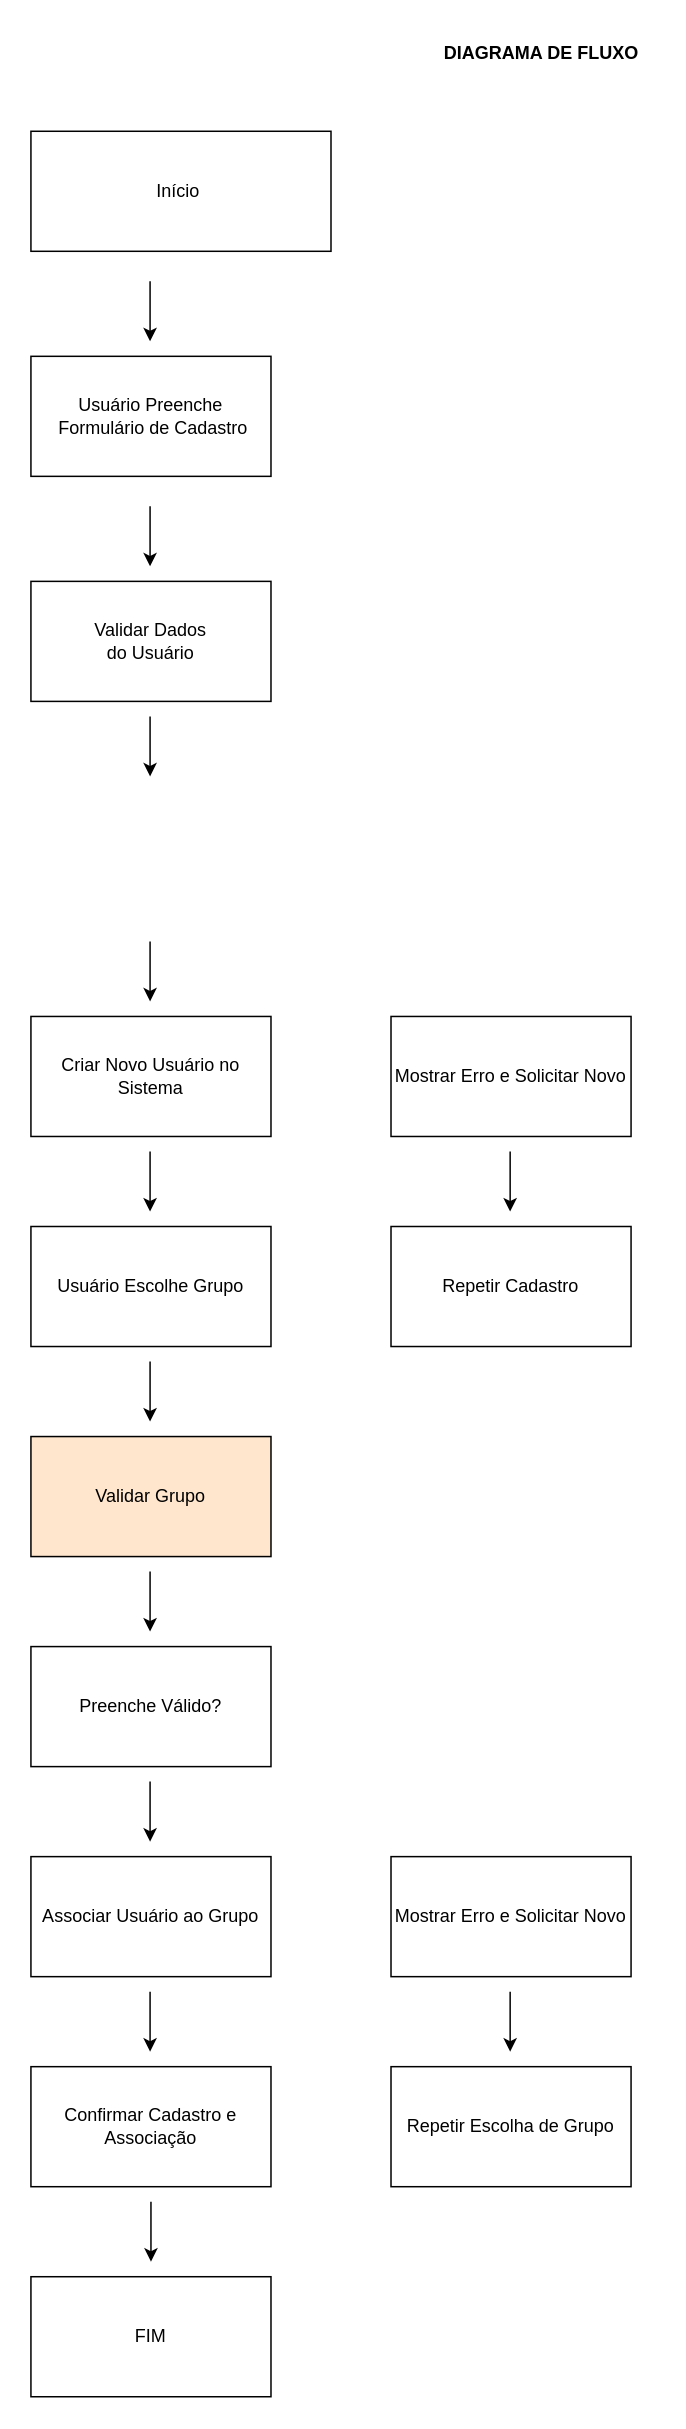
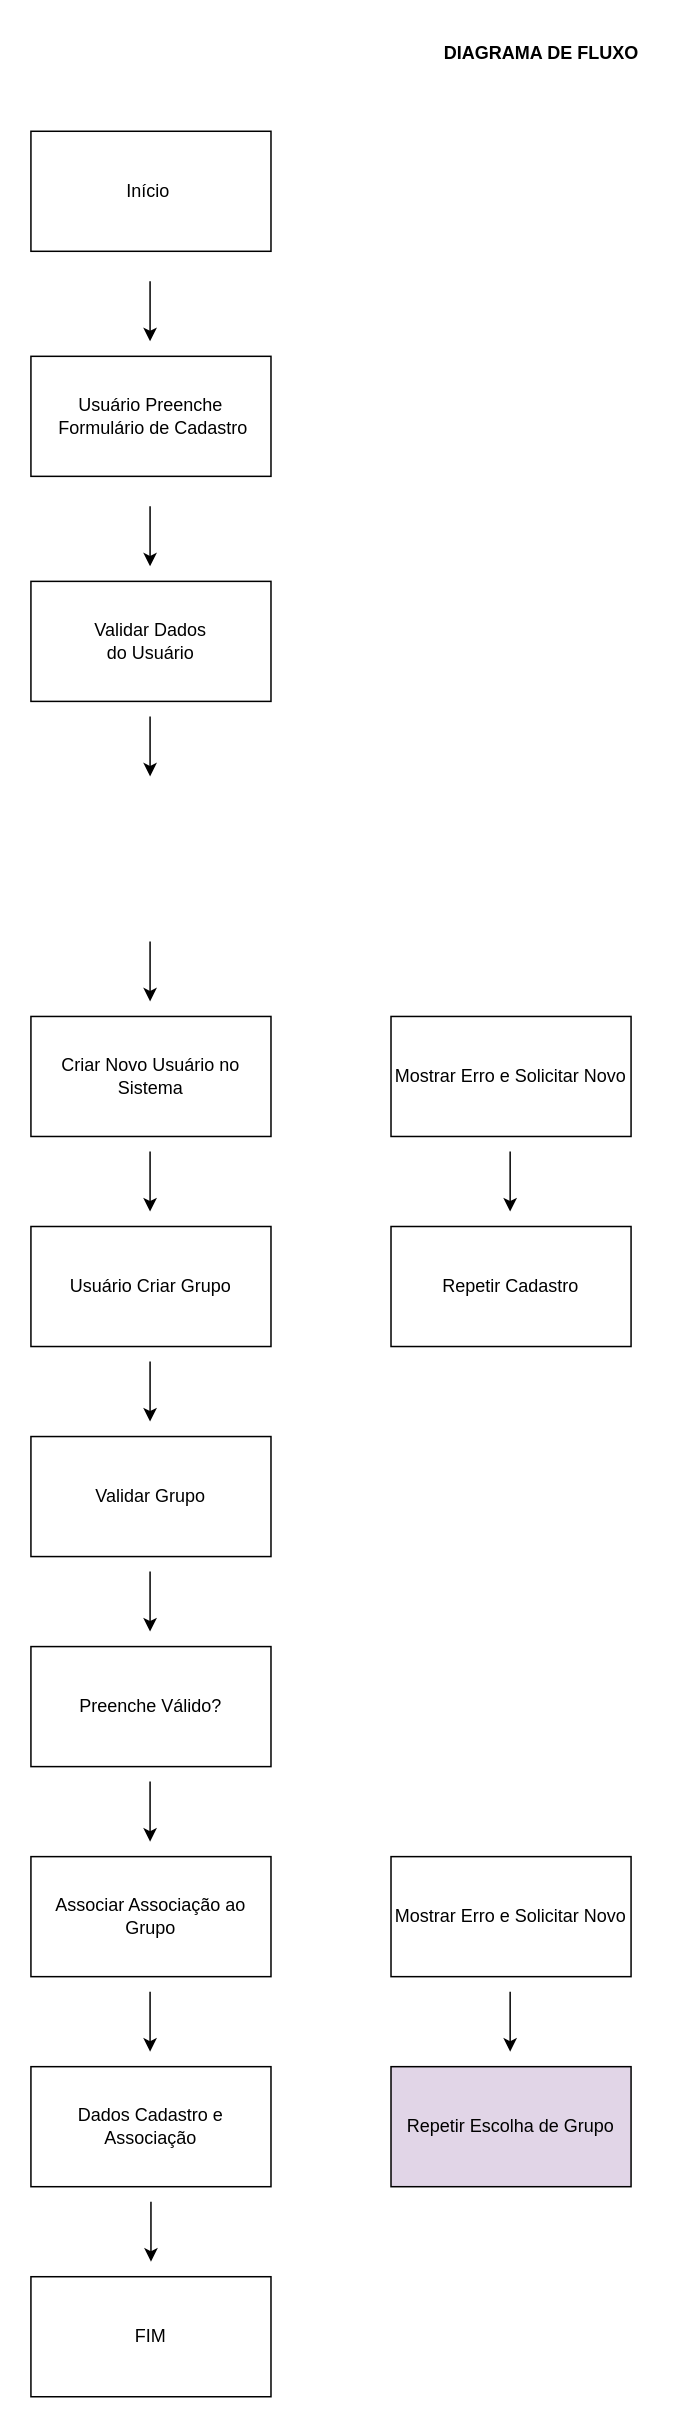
- <mxCell id="2" value="&amp;nbsp;Início&amp;nbsp;&amp;nbsp;" style="rounded=0;whiteSpace=wrap;html=1;" vertex="1" parent="1"><mxGeometry x="20" y="87" width="200" height="80" as="geometry" /></mxCell>
+ <mxCell id="2" value="&amp;nbsp;Início&amp;nbsp;&amp;nbsp;" style="rounded=0;whiteSpace=wrap;html=1;" vertex="1" parent="1"><mxGeometry x="20" y="87" width="160" height="80" as="geometry" /></mxCell>
- <mxCell id="8" value="Usuário Escolhe Grupo" style="rounded=0;whiteSpace=wrap;html=1;" vertex="1" parent="1"><mxGeometry x="20" y="817" width="160" height="80" as="geometry" /></mxCell>
+ <mxCell id="8" value="Usuário Criar Grupo" style="rounded=0;whiteSpace=wrap;html=1;" vertex="1" parent="1"><mxGeometry x="20" y="817" width="160" height="80" as="geometry" /></mxCell>
- <mxCell id="10" value="Validar Grupo" style="rounded=0;whiteSpace=wrap;html=1;fillColor=#ffe6cc;" vertex="1" parent="1"><mxGeometry x="20" y="957" width="160" height="80" as="geometry" /></mxCell>
+ <mxCell id="10" value="Validar Grupo" style="rounded=0;whiteSpace=wrap;html=1;" vertex="1" parent="1"><mxGeometry x="20" y="957" width="160" height="80" as="geometry" /></mxCell>
- <mxCell id="12" value="Associar Usuário ao Grupo" style="rounded=0;whiteSpace=wrap;html=1;" vertex="1" parent="1"><mxGeometry x="20" y="1237" width="160" height="80" as="geometry" /></mxCell>
+ <mxCell id="12" value="Associar Associação ao Grupo" style="rounded=0;whiteSpace=wrap;html=1;" vertex="1" parent="1"><mxGeometry x="20" y="1237" width="160" height="80" as="geometry" /></mxCell>
- <mxCell id="15" value="Confirmar Cadastro e Associação" style="rounded=0;whiteSpace=wrap;html=1;" vertex="1" parent="1"><mxGeometry x="20" y="1377" width="160" height="80" as="geometry" /></mxCell>
+ <mxCell id="15" value="Dados Cadastro e Associação" style="rounded=0;whiteSpace=wrap;html=1;" vertex="1" parent="1"><mxGeometry x="20" y="1377" width="160" height="80" as="geometry" /></mxCell>
- <mxCell id="13" value="Repetir Escolha de Grupo" style="rounded=0;whiteSpace=wrap;html=1;" vertex="1" parent="1"><mxGeometry x="260" y="1377" width="160" height="80" as="geometry" /></mxCell>
+ <mxCell id="13" value="Repetir Escolha de Grupo" style="rounded=0;whiteSpace=wrap;html=1;fillColor=#e1d5e7;" vertex="1" parent="1"><mxGeometry x="260" y="1377" width="160" height="80" as="geometry" /></mxCell>
